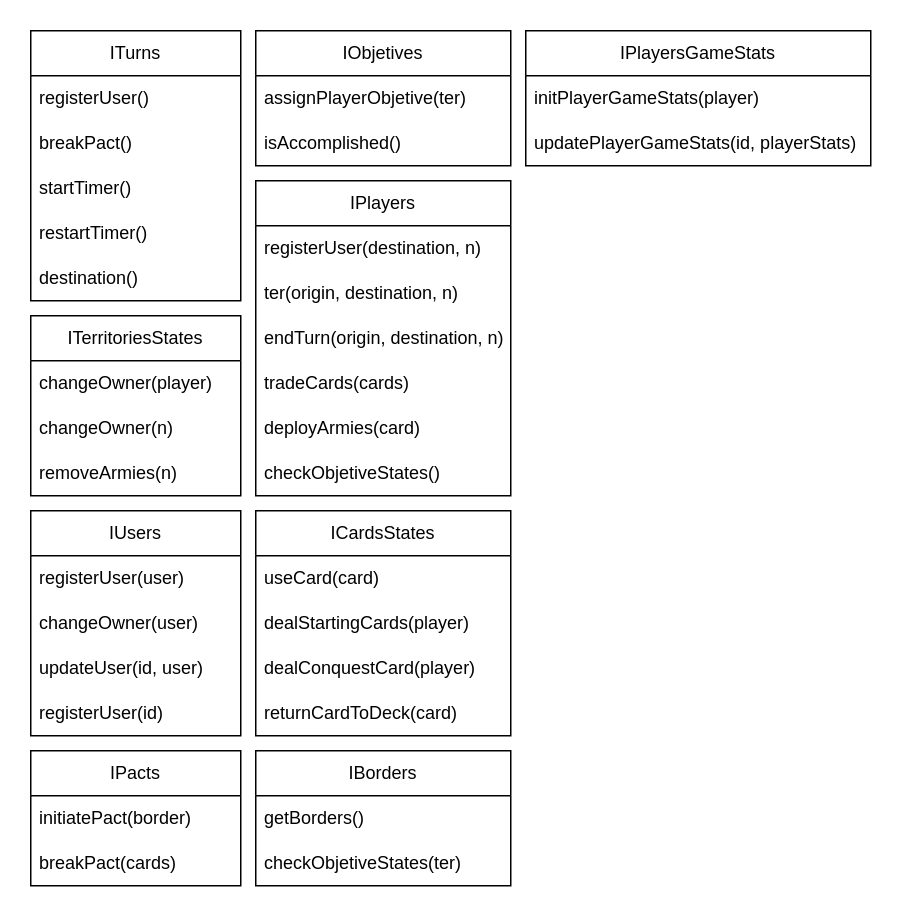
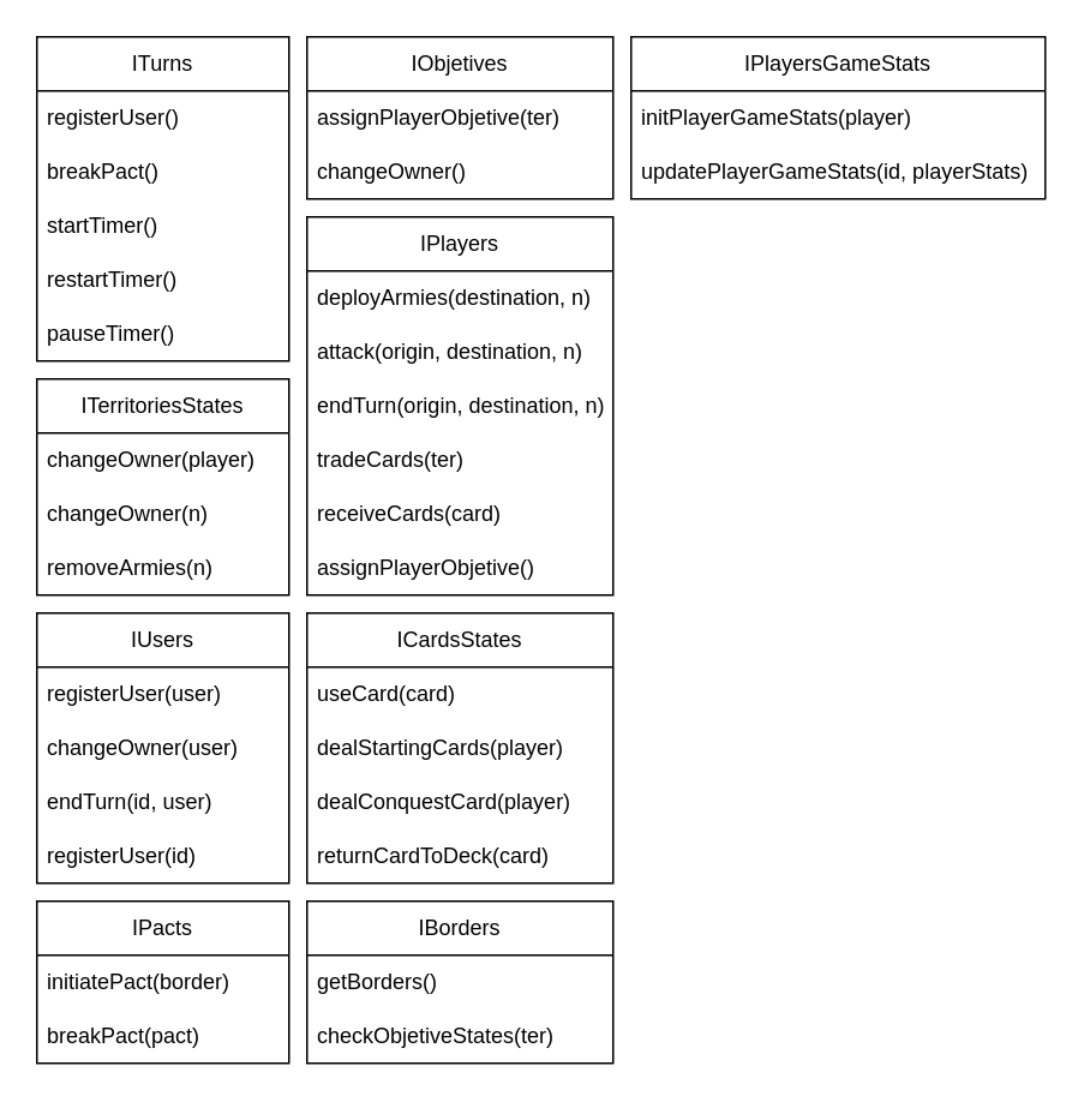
- <mxCell id="4" value="isAccomplished()" style="text;strokeColor=none;fillColor=none;align=left;verticalAlign=middle;spacingLeft=4;spacingRight=4;overflow=hidden;points=[[0,0.5],[1,0.5]];portConstraint=eastwest;rotatable=0;whiteSpace=wrap;html=1;" vertex="1" parent="2"><mxGeometry y="60" width="170" height="30" as="geometry" /></mxCell>
+ <mxCell id="4" value="changeOwner()" style="text;strokeColor=none;fillColor=none;align=left;verticalAlign=middle;spacingLeft=4;spacingRight=4;overflow=hidden;points=[[0,0.5],[1,0.5]];portConstraint=eastwest;rotatable=0;whiteSpace=wrap;html=1;" vertex="1" parent="2"><mxGeometry y="60" width="170" height="30" as="geometry" /></mxCell>
- <mxCell id="14" value="registerUser(destination, n)" style="text;strokeColor=none;fillColor=none;align=left;verticalAlign=middle;spacingLeft=4;spacingRight=4;overflow=hidden;points=[[0,0.5],[1,0.5]];portConstraint=eastwest;rotatable=0;whiteSpace=wrap;html=1;" vertex="1" parent="13"><mxGeometry y="30" width="170" height="30" as="geometry" /></mxCell>
+ <mxCell id="14" value="deployArmies(destination, n)" style="text;strokeColor=none;fillColor=none;align=left;verticalAlign=middle;spacingLeft=4;spacingRight=4;overflow=hidden;points=[[0,0.5],[1,0.5]];portConstraint=eastwest;rotatable=0;whiteSpace=wrap;html=1;" vertex="1" parent="13"><mxGeometry y="30" width="170" height="30" as="geometry" /></mxCell>
- <mxCell id="40" value="destination()" style="text;strokeColor=none;fillColor=none;align=left;verticalAlign=middle;spacingLeft=4;spacingRight=4;overflow=hidden;points=[[0,0.5],[1,0.5]];portConstraint=eastwest;rotatable=0;whiteSpace=wrap;html=1;" vertex="1" parent="35"><mxGeometry y="150" width="140" height="30" as="geometry" /></mxCell>
+ <mxCell id="40" value="pauseTimer()" style="text;strokeColor=none;fillColor=none;align=left;verticalAlign=middle;spacingLeft=4;spacingRight=4;overflow=hidden;points=[[0,0.5],[1,0.5]];portConstraint=eastwest;rotatable=0;whiteSpace=wrap;html=1;" vertex="1" parent="35"><mxGeometry y="150" width="140" height="30" as="geometry" /></mxCell>
- <mxCell id="15" value="ter(origin, destination, n)" style="text;strokeColor=none;fillColor=none;align=left;verticalAlign=middle;spacingLeft=4;spacingRight=4;overflow=hidden;points=[[0,0.5],[1,0.5]];portConstraint=eastwest;rotatable=0;whiteSpace=wrap;html=1;" vertex="1" parent="13"><mxGeometry y="60" width="170" height="30" as="geometry" /></mxCell>
+ <mxCell id="15" value="attack(origin, destination, n)" style="text;strokeColor=none;fillColor=none;align=left;verticalAlign=middle;spacingLeft=4;spacingRight=4;overflow=hidden;points=[[0,0.5],[1,0.5]];portConstraint=eastwest;rotatable=0;whiteSpace=wrap;html=1;" vertex="1" parent="13"><mxGeometry y="60" width="170" height="30" as="geometry" /></mxCell>
- <mxCell id="17" value="tradeCards(cards)" style="text;strokeColor=none;fillColor=none;align=left;verticalAlign=middle;spacingLeft=4;spacingRight=4;overflow=hidden;points=[[0,0.5],[1,0.5]];portConstraint=eastwest;rotatable=0;whiteSpace=wrap;html=1;" vertex="1" parent="13"><mxGeometry y="120" width="170" height="30" as="geometry" /></mxCell>
+ <mxCell id="17" value="tradeCards(ter)" style="text;strokeColor=none;fillColor=none;align=left;verticalAlign=middle;spacingLeft=4;spacingRight=4;overflow=hidden;points=[[0,0.5],[1,0.5]];portConstraint=eastwest;rotatable=0;whiteSpace=wrap;html=1;" vertex="1" parent="13"><mxGeometry y="120" width="170" height="30" as="geometry" /></mxCell>
- <mxCell id="18" value="deployArmies(card)" style="text;strokeColor=none;fillColor=none;align=left;verticalAlign=middle;spacingLeft=4;spacingRight=4;overflow=hidden;points=[[0,0.5],[1,0.5]];portConstraint=eastwest;rotatable=0;whiteSpace=wrap;html=1;" vertex="1" parent="13"><mxGeometry y="150" width="170" height="30" as="geometry" /></mxCell>
+ <mxCell id="18" value="receiveCards(card)" style="text;strokeColor=none;fillColor=none;align=left;verticalAlign=middle;spacingLeft=4;spacingRight=4;overflow=hidden;points=[[0,0.5],[1,0.5]];portConstraint=eastwest;rotatable=0;whiteSpace=wrap;html=1;" vertex="1" parent="13"><mxGeometry y="150" width="170" height="30" as="geometry" /></mxCell>
- <mxCell id="19" value="checkObjetiveStates()" style="text;strokeColor=none;fillColor=none;align=left;verticalAlign=middle;spacingLeft=4;spacingRight=4;overflow=hidden;points=[[0,0.5],[1,0.5]];portConstraint=eastwest;rotatable=0;whiteSpace=wrap;html=1;" vertex="1" parent="13"><mxGeometry y="180" width="170" height="30" as="geometry" /></mxCell>
+ <mxCell id="19" value="assignPlayerObjetive()" style="text;strokeColor=none;fillColor=none;align=left;verticalAlign=middle;spacingLeft=4;spacingRight=4;overflow=hidden;points=[[0,0.5],[1,0.5]];portConstraint=eastwest;rotatable=0;whiteSpace=wrap;html=1;" vertex="1" parent="13"><mxGeometry y="180" width="170" height="30" as="geometry" /></mxCell>
- <mxCell id="8" value="updateUser(id, user)" style="text;strokeColor=none;fillColor=none;align=left;verticalAlign=middle;spacingLeft=4;spacingRight=4;overflow=hidden;points=[[0,0.5],[1,0.5]];portConstraint=eastwest;rotatable=0;whiteSpace=wrap;html=1;" vertex="1" parent="5"><mxGeometry y="90" width="140" height="30" as="geometry" /></mxCell>
+ <mxCell id="8" value="endTurn(id, user)" style="text;strokeColor=none;fillColor=none;align=left;verticalAlign=middle;spacingLeft=4;spacingRight=4;overflow=hidden;points=[[0,0.5],[1,0.5]];portConstraint=eastwest;rotatable=0;whiteSpace=wrap;html=1;" vertex="1" parent="5"><mxGeometry y="90" width="140" height="30" as="geometry" /></mxCell>
- <mxCell id="29" value="breakPact(cards)" style="text;strokeColor=none;fillColor=none;align=left;verticalAlign=middle;spacingLeft=4;spacingRight=4;overflow=hidden;points=[[0,0.5],[1,0.5]];portConstraint=eastwest;rotatable=0;whiteSpace=wrap;html=1;" vertex="1" parent="27"><mxGeometry y="60" width="140" height="30" as="geometry" /></mxCell>
+ <mxCell id="29" value="breakPact(pact)" style="text;strokeColor=none;fillColor=none;align=left;verticalAlign=middle;spacingLeft=4;spacingRight=4;overflow=hidden;points=[[0,0.5],[1,0.5]];portConstraint=eastwest;rotatable=0;whiteSpace=wrap;html=1;" vertex="1" parent="27"><mxGeometry y="60" width="140" height="30" as="geometry" /></mxCell>
